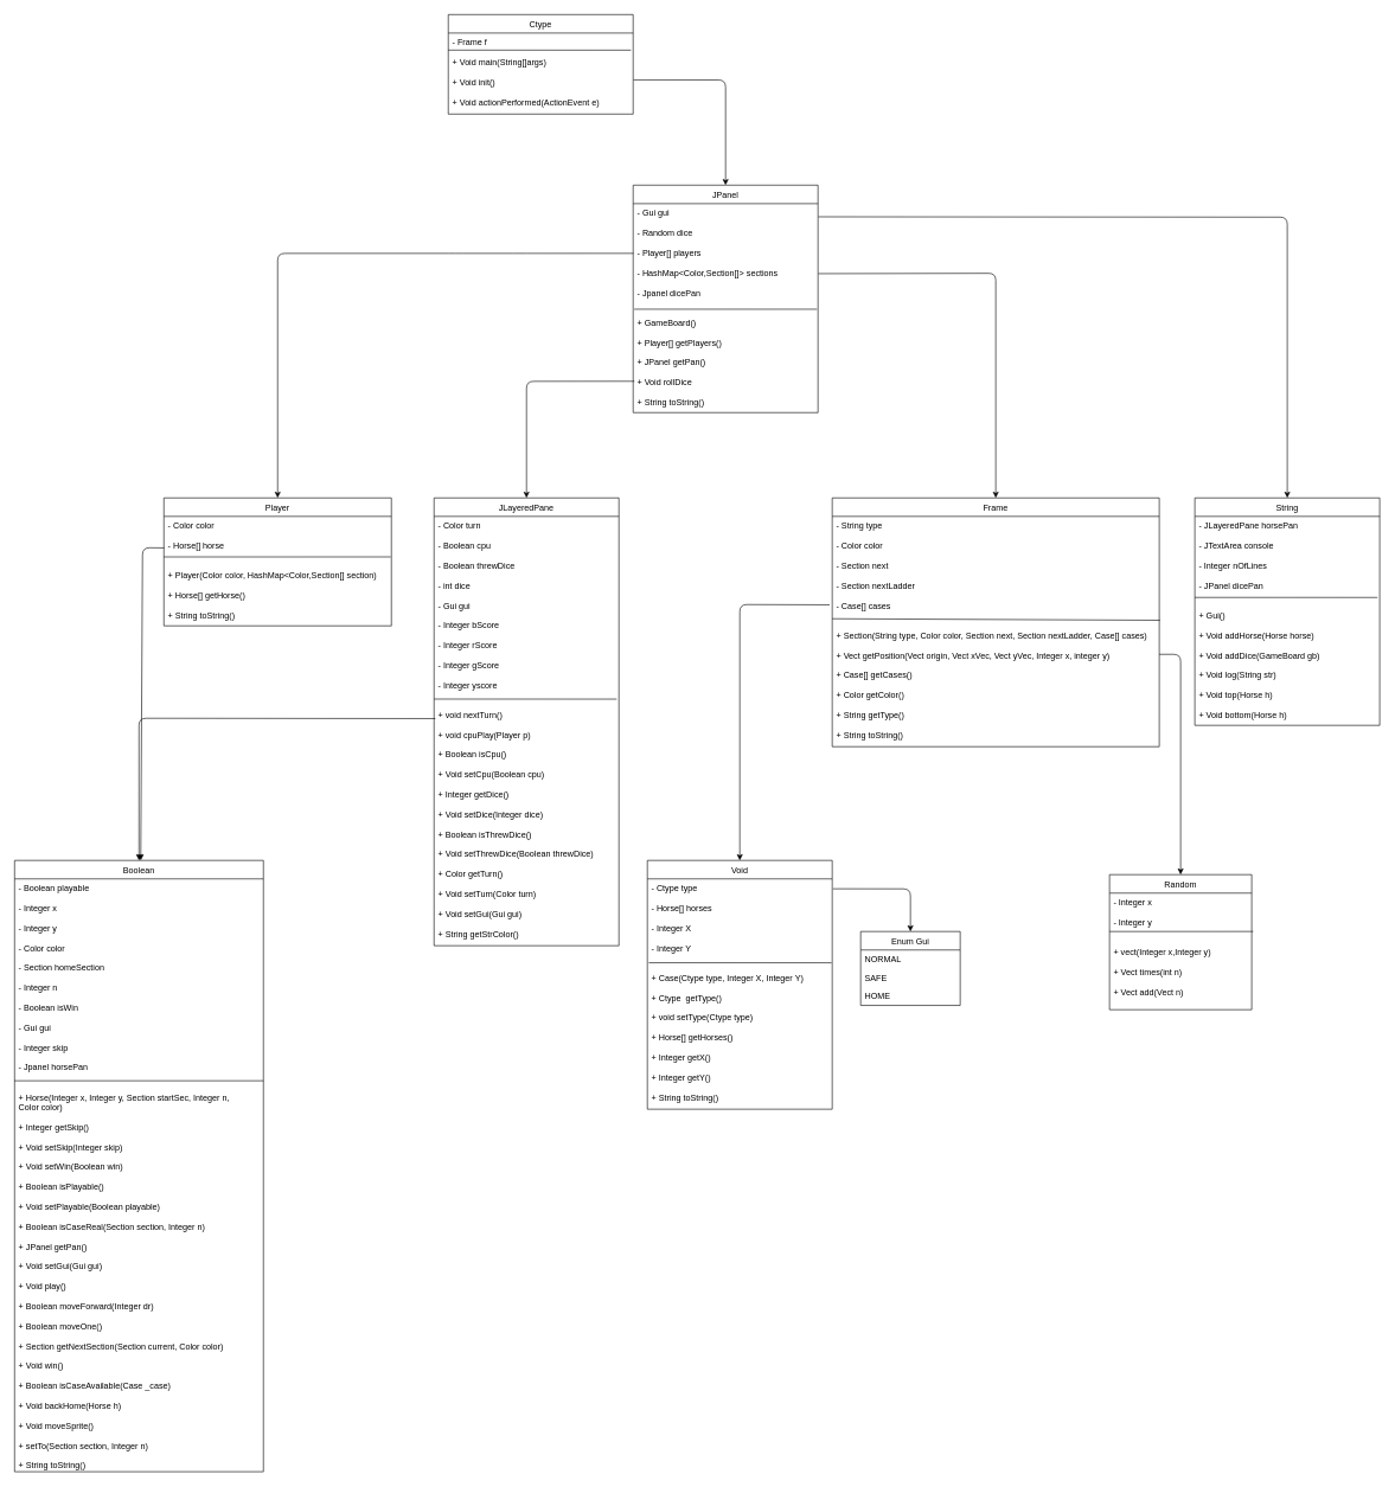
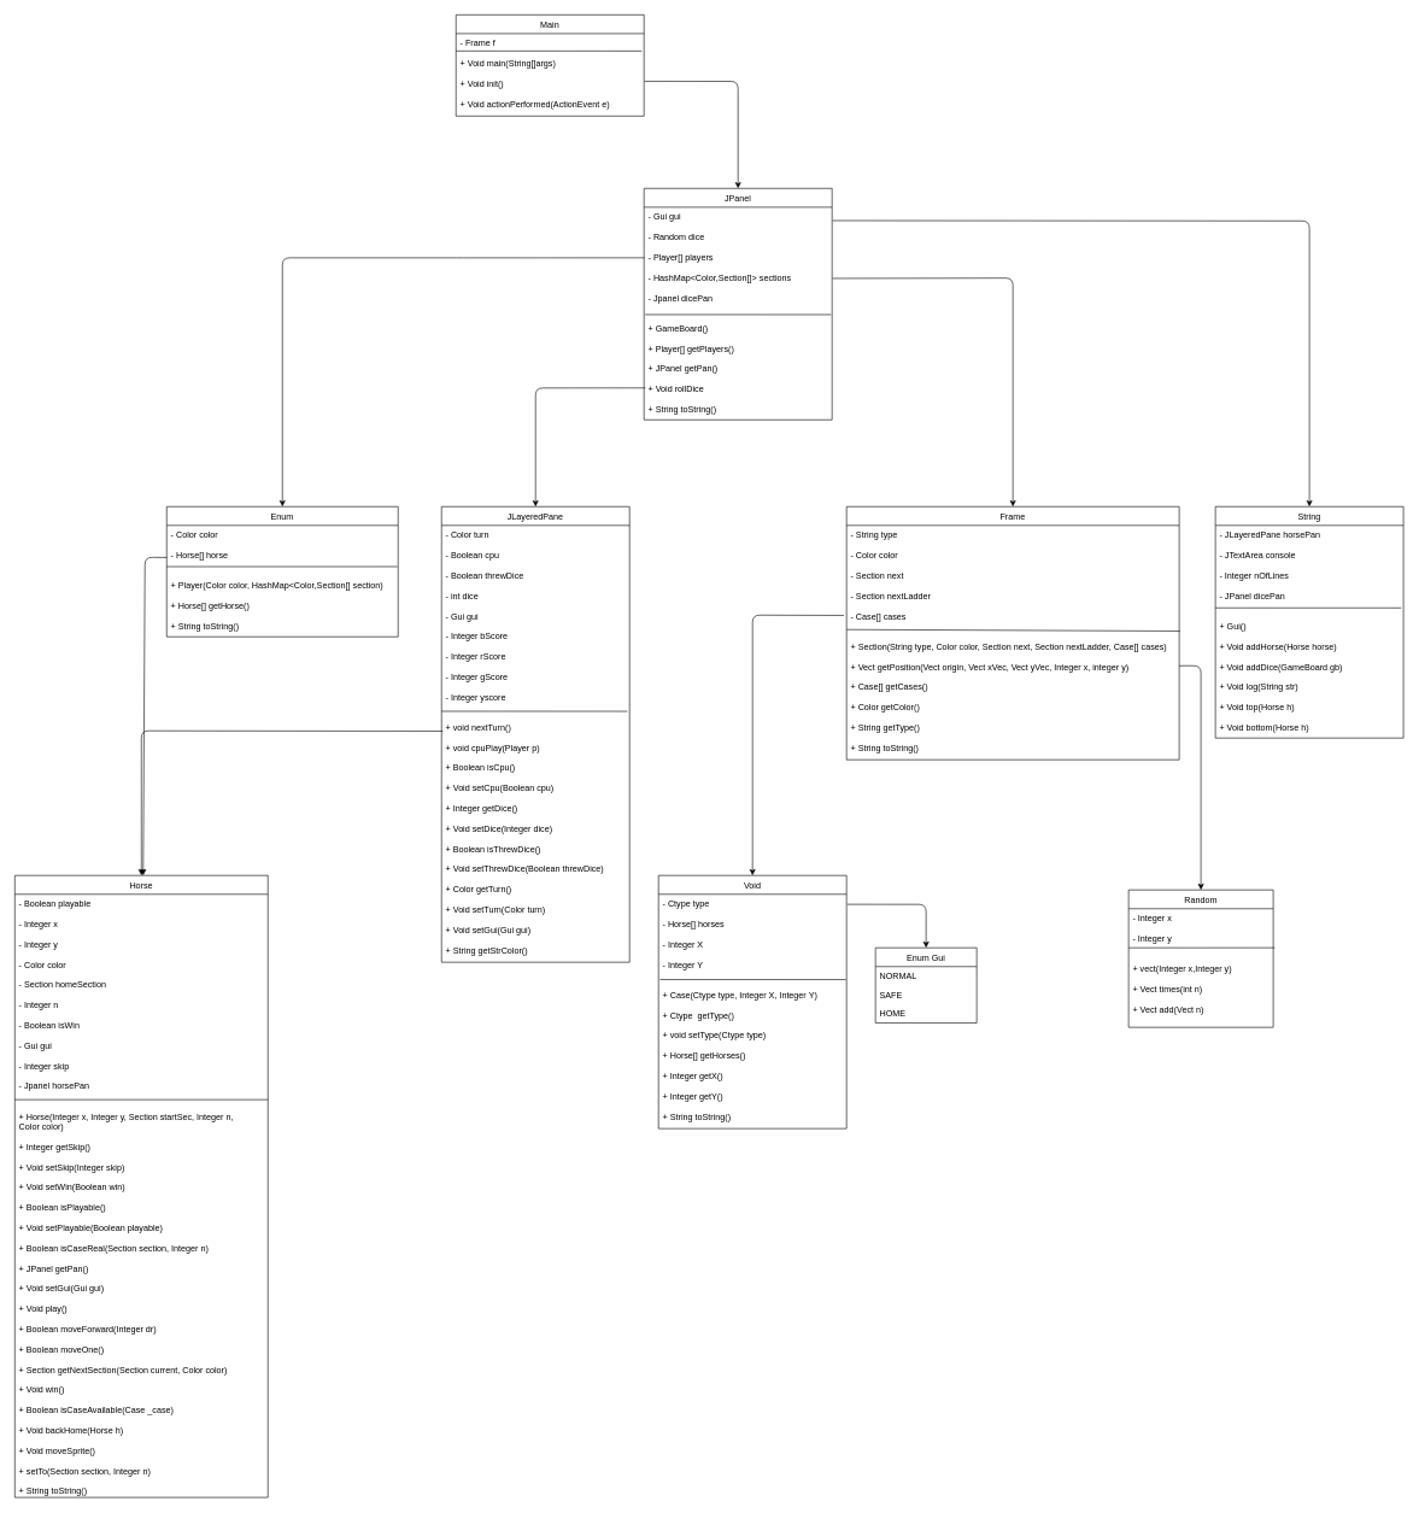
- <mxCell id="12" value="Ctype" style="swimlane;fontStyle=0;childLayout=stackLayout;horizontal=1;startSize=26;fillColor=none;horizontalStack=0;resizeParent=1;resizeParentMax=0;resizeLast=0;collapsible=1;marginBottom=0;" vertex="1" parent="1"><mxGeometry x="630" y="20" width="260" height="140" as="geometry" /></mxCell>
+ <mxCell id="12" value="Main" style="swimlane;fontStyle=0;childLayout=stackLayout;horizontal=1;startSize=26;fillColor=none;horizontalStack=0;resizeParent=1;resizeParentMax=0;resizeLast=0;collapsible=1;marginBottom=0;" vertex="1" parent="1"><mxGeometry x="630" y="20" width="260" height="140" as="geometry" /></mxCell>
- <mxCell id="27" value="Player" style="swimlane;fontStyle=0;childLayout=stackLayout;horizontal=1;startSize=26;fillColor=none;horizontalStack=0;resizeParent=1;resizeParentMax=0;resizeLast=0;collapsible=1;marginBottom=0;" vertex="1" parent="1"><mxGeometry x="230" y="700" width="320" height="180" as="geometry" /></mxCell>
+ <mxCell id="27" value="Enum" style="swimlane;fontStyle=0;childLayout=stackLayout;horizontal=1;startSize=26;fillColor=none;horizontalStack=0;resizeParent=1;resizeParentMax=0;resizeLast=0;collapsible=1;marginBottom=0;" vertex="1" parent="1"><mxGeometry x="230" y="700" width="320" height="180" as="geometry" /></mxCell>
- <mxCell id="15" value="Boolean" style="swimlane;fontStyle=0;childLayout=stackLayout;horizontal=1;startSize=26;fillColor=none;horizontalStack=0;resizeParent=1;resizeParentMax=0;resizeLast=0;collapsible=1;marginBottom=0;" vertex="1" parent="1"><mxGeometry x="20" y="1210" width="350" height="860" as="geometry"><mxRectangle x="340" y="370" width="60" height="26" as="alternateBounds" /></mxGeometry></mxCell>
+ <mxCell id="15" value="Horse" style="swimlane;fontStyle=0;childLayout=stackLayout;horizontal=1;startSize=26;fillColor=none;horizontalStack=0;resizeParent=1;resizeParentMax=0;resizeLast=0;collapsible=1;marginBottom=0;" vertex="1" parent="1"><mxGeometry x="20" y="1210" width="350" height="860" as="geometry"><mxRectangle x="340" y="370" width="60" height="26" as="alternateBounds" /></mxGeometry></mxCell>
